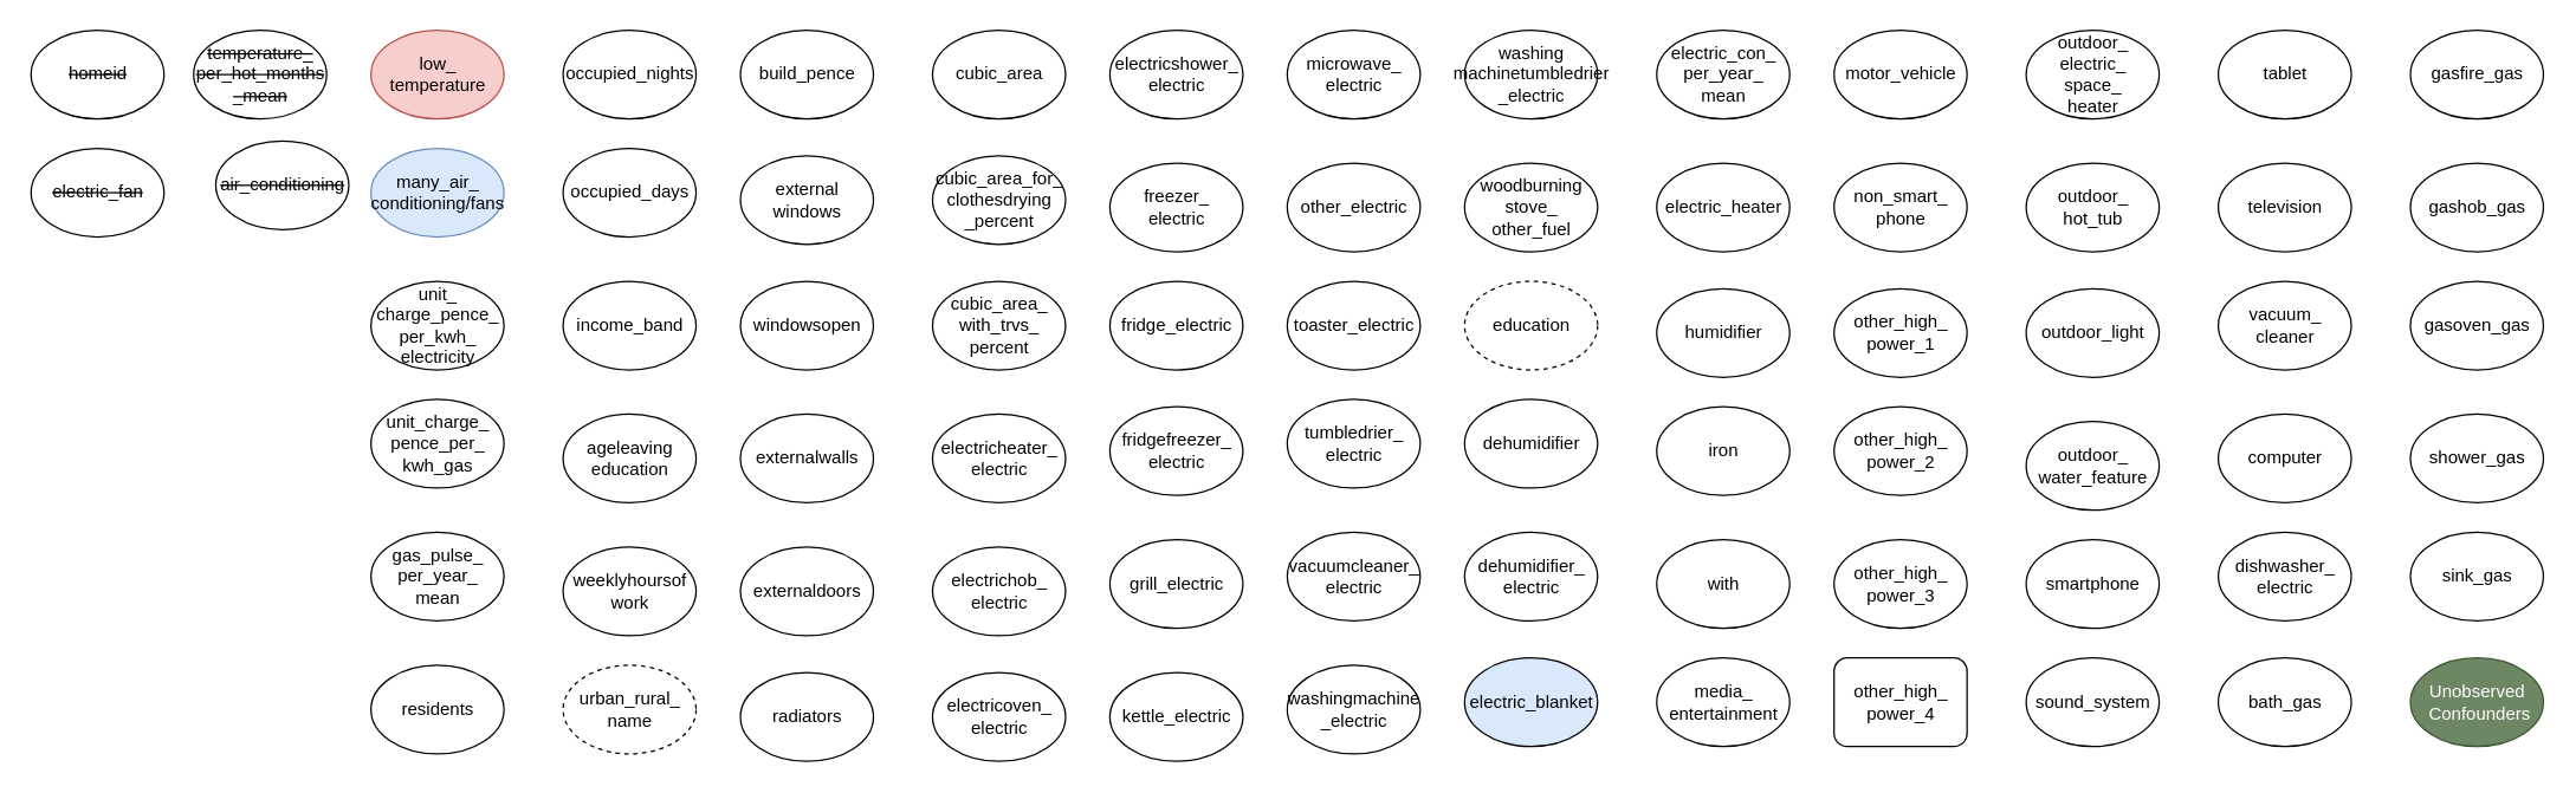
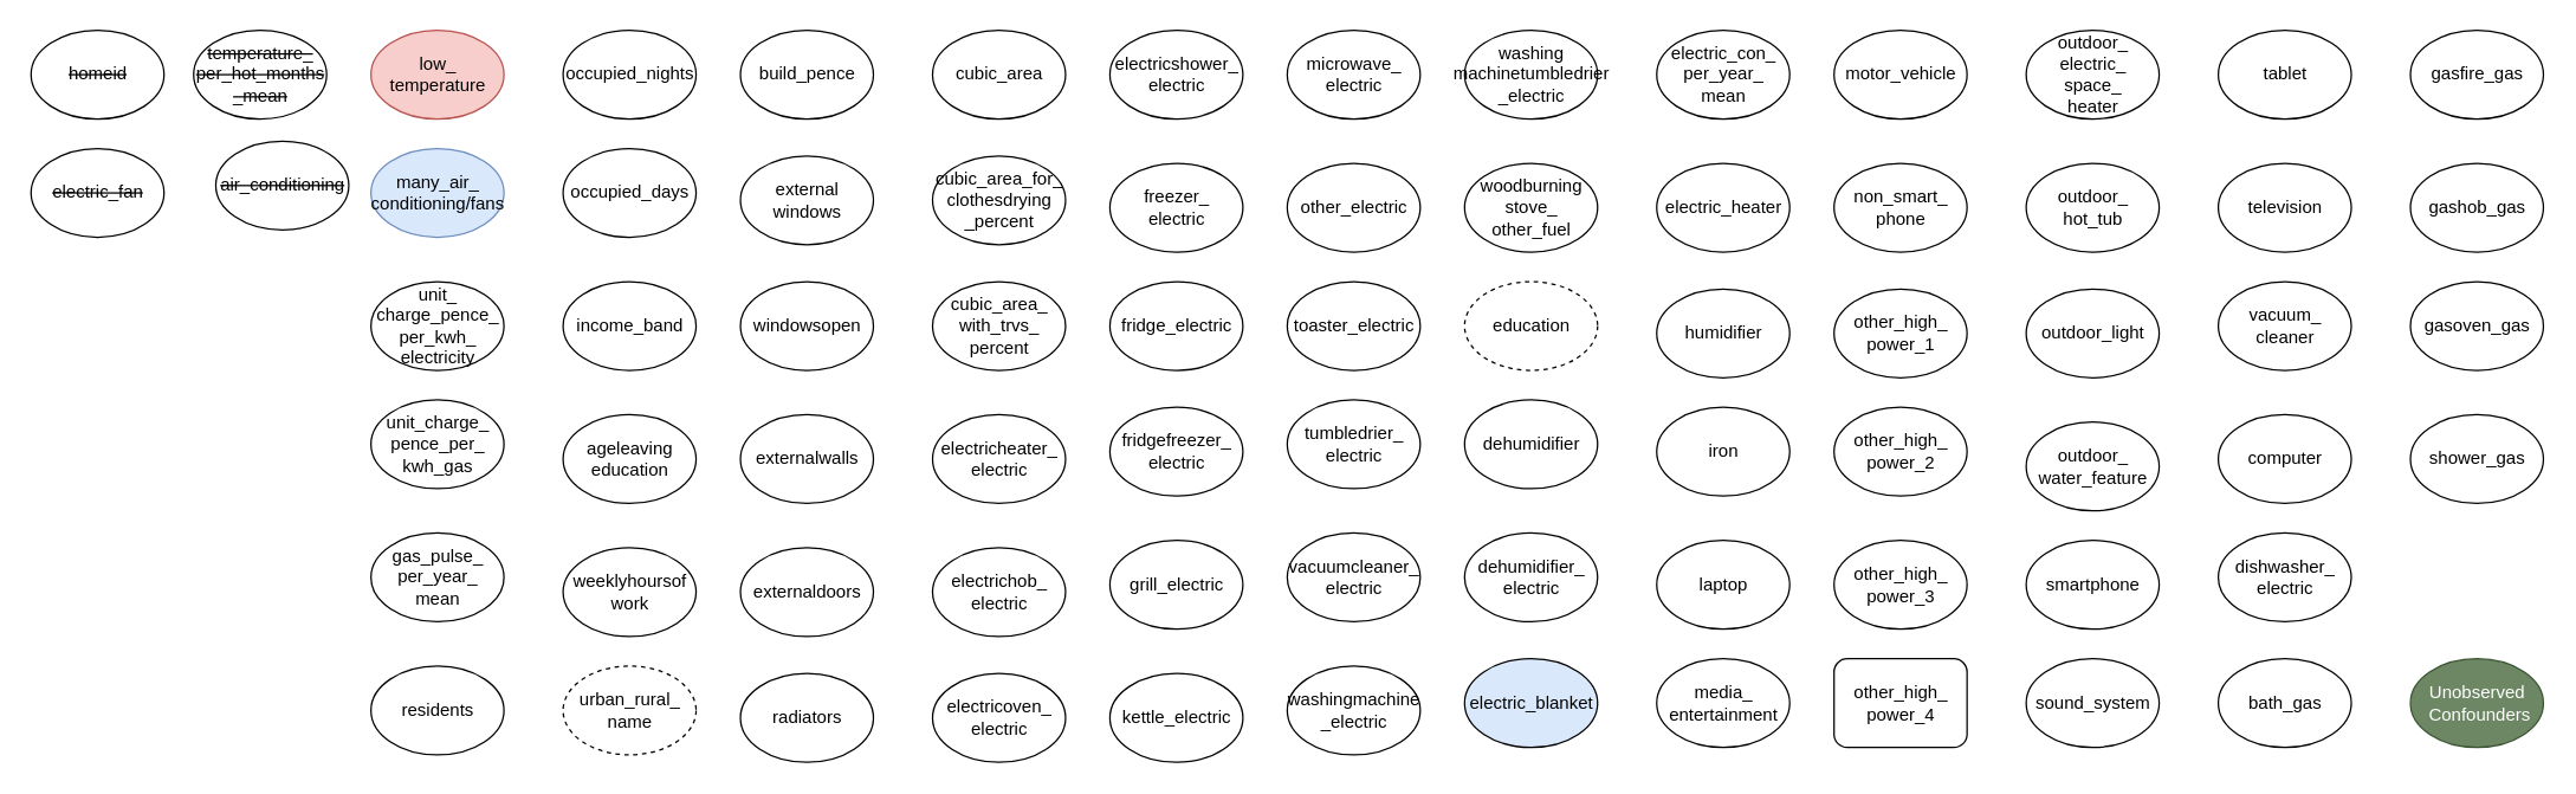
- <mxCell id="76" value="sink_gas" style="ellipse;html=1;shadow=0;sketch=0;overflow=visible;" parent="1" vertex="1"><mxGeometry x="1630" y="360" width="90" height="60" as="geometry" /></mxCell>
- <mxCell id="30" value="with" style="ellipse;html=1;shadow=0;sketch=0;overflow=visible;" parent="1" vertex="1"><mxGeometry x="1120" y="365" width="90" height="60" as="geometry" /></mxCell>
+ <mxCell id="30" value="laptop" style="ellipse;html=1;shadow=0;sketch=0;overflow=visible;" parent="1" vertex="1"><mxGeometry x="1120" y="365" width="90" height="60" as="geometry" /></mxCell>
